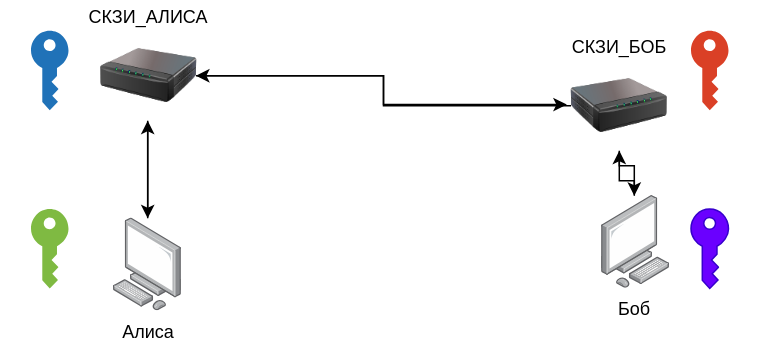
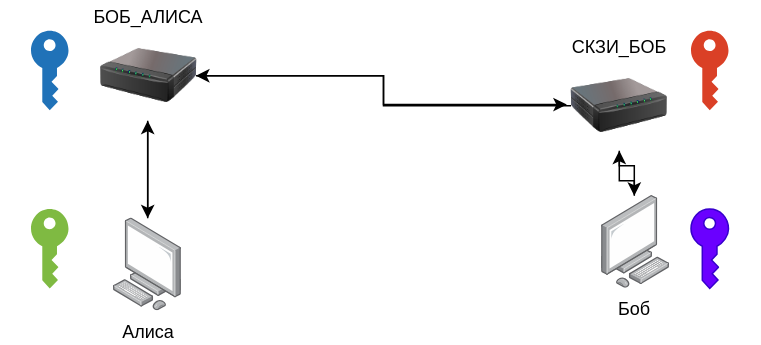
- <mxCell id="7" value="СКЗИ_АЛИСА" style="image;html=1;image=img/lib/clip_art/networking/Print_Server_128x128.png;flipV=0;flipH=1;labelPosition=center;verticalLabelPosition=top;align=center;verticalAlign=bottom;" vertex="1" parent="1"><mxGeometry x="65.6" y="20" width="64.4" height="60" as="geometry" /></mxCell>
+ <mxCell id="7" value="БОБ_АЛИСА" style="image;html=1;image=img/lib/clip_art/networking/Print_Server_128x128.png;flipV=0;flipH=1;labelPosition=center;verticalLabelPosition=top;align=center;verticalAlign=bottom;" vertex="1" parent="1"><mxGeometry x="65.6" y="20" width="64.4" height="60" as="geometry" /></mxCell>
